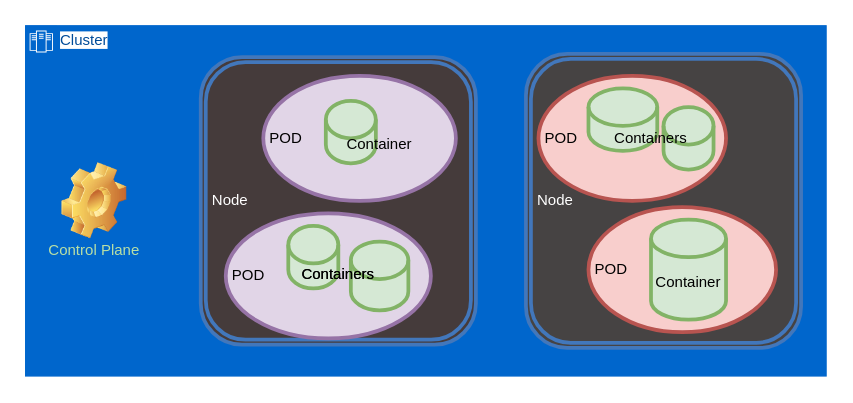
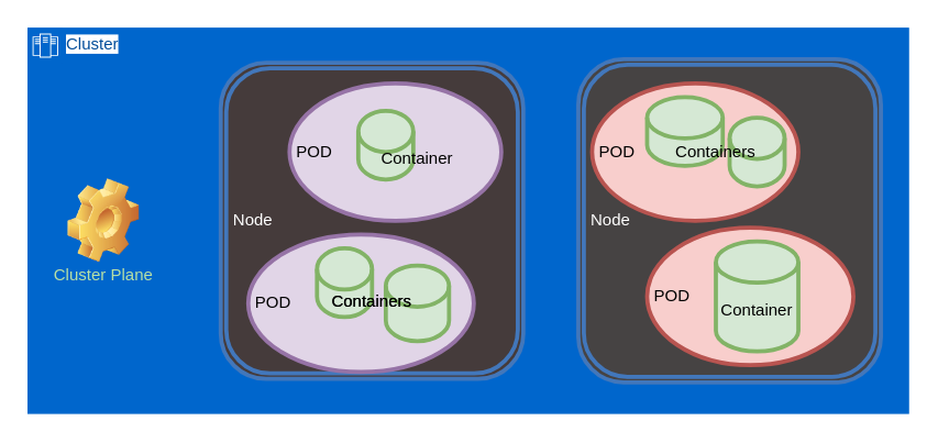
- <mxCell id="19" value="&lt;font color=&quot;#b9e0a5&quot;&gt;Control Plane&lt;/font&gt;" style="text;html=1;strokeColor=none;fillColor=none;align=center;verticalAlign=middle;whiteSpace=wrap;rounded=0;fontSize=12;fontFamily=Helvetica;fontColor=#4277BB;" vertex="1" parent="2"><mxGeometry y="160" width="110" height="40" as="geometry" /></mxCell>
+ <mxCell id="19" value="&lt;font color=&quot;#b9e0a5&quot;&gt;Cluster Plane&lt;/font&gt;" style="text;html=1;strokeColor=none;fillColor=none;align=center;verticalAlign=middle;whiteSpace=wrap;rounded=0;fontSize=12;fontFamily=Helvetica;fontColor=#4277BB;" vertex="1" parent="2"><mxGeometry y="160" width="110" height="40" as="geometry" /></mxCell>
